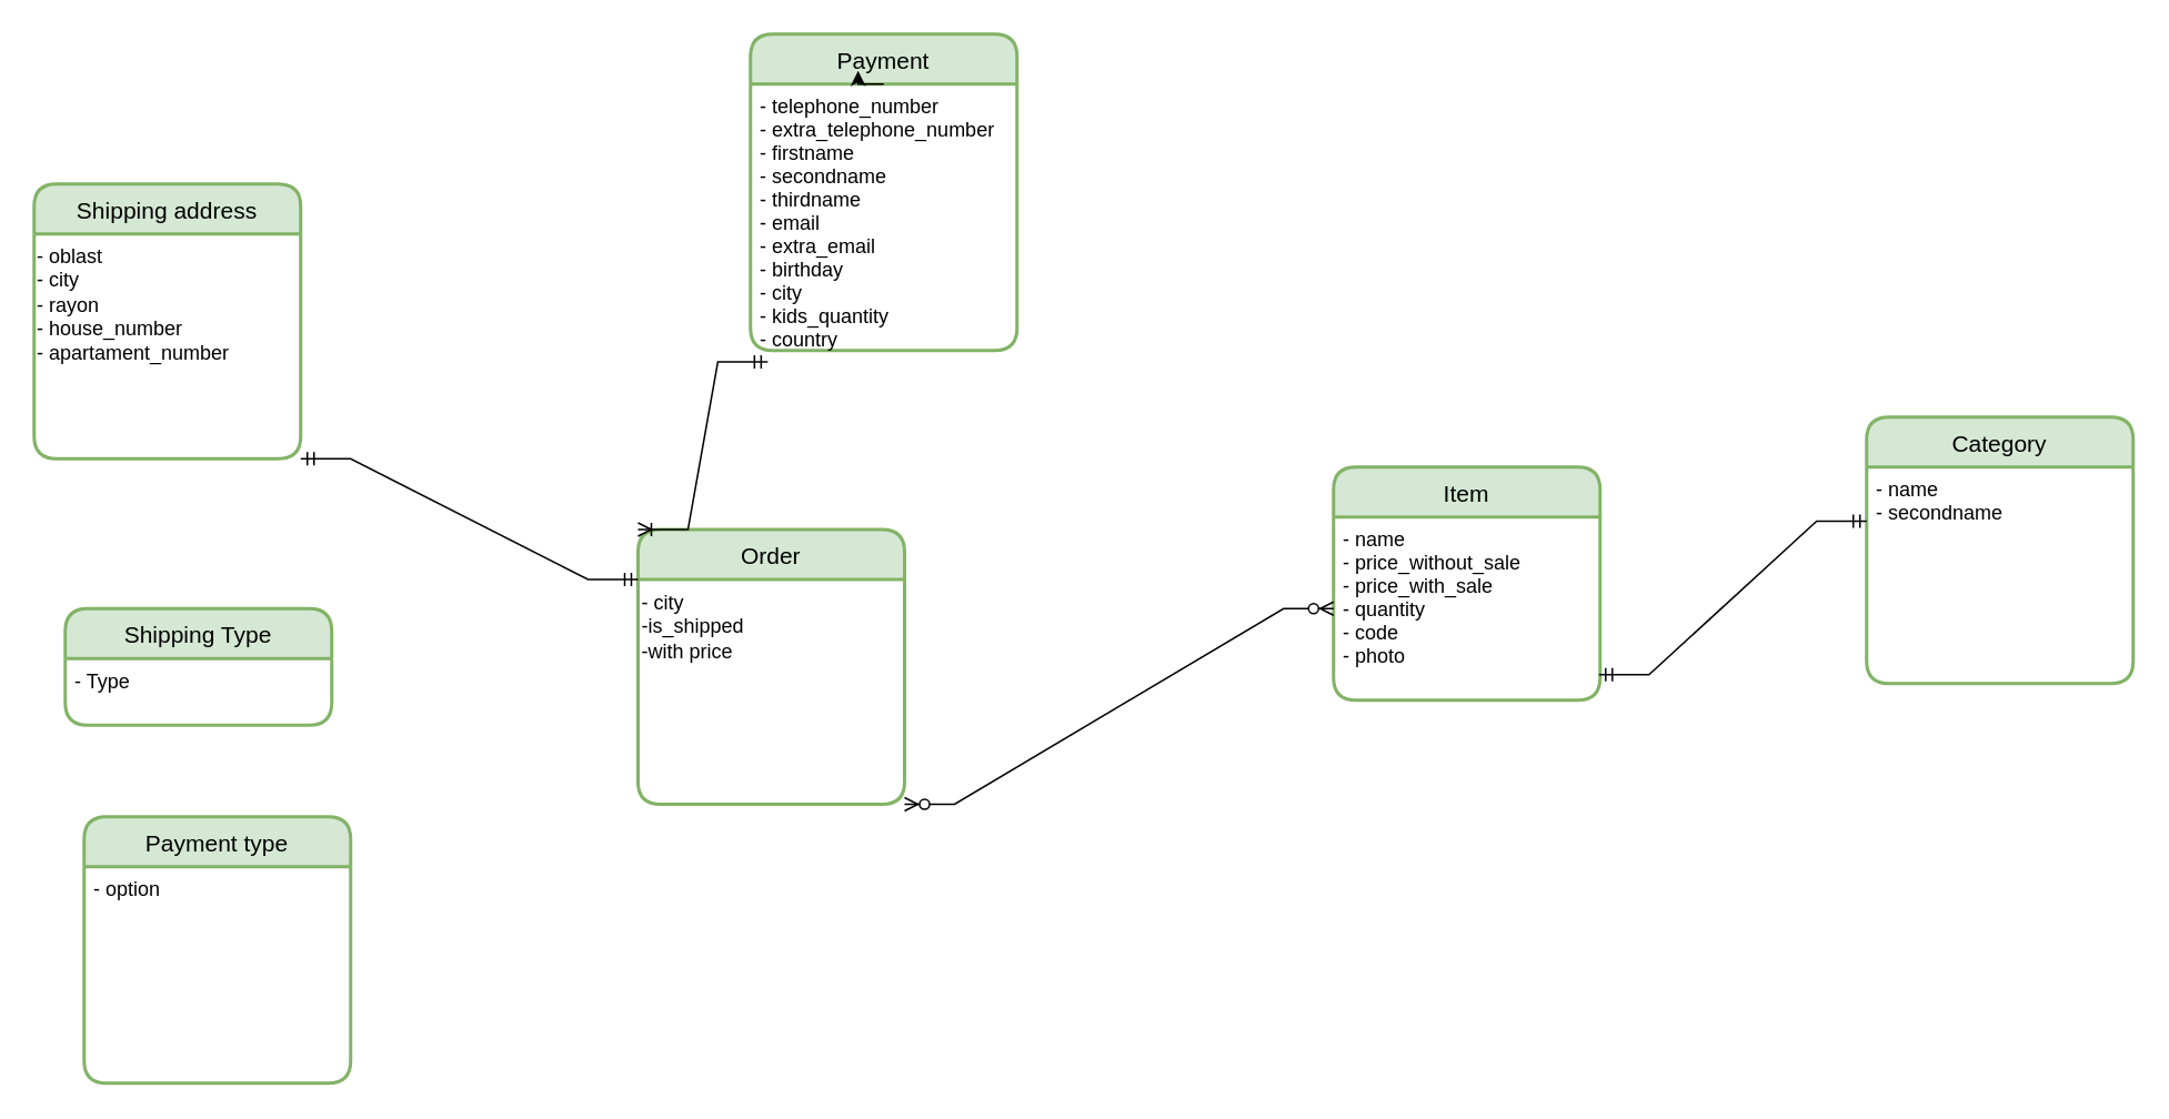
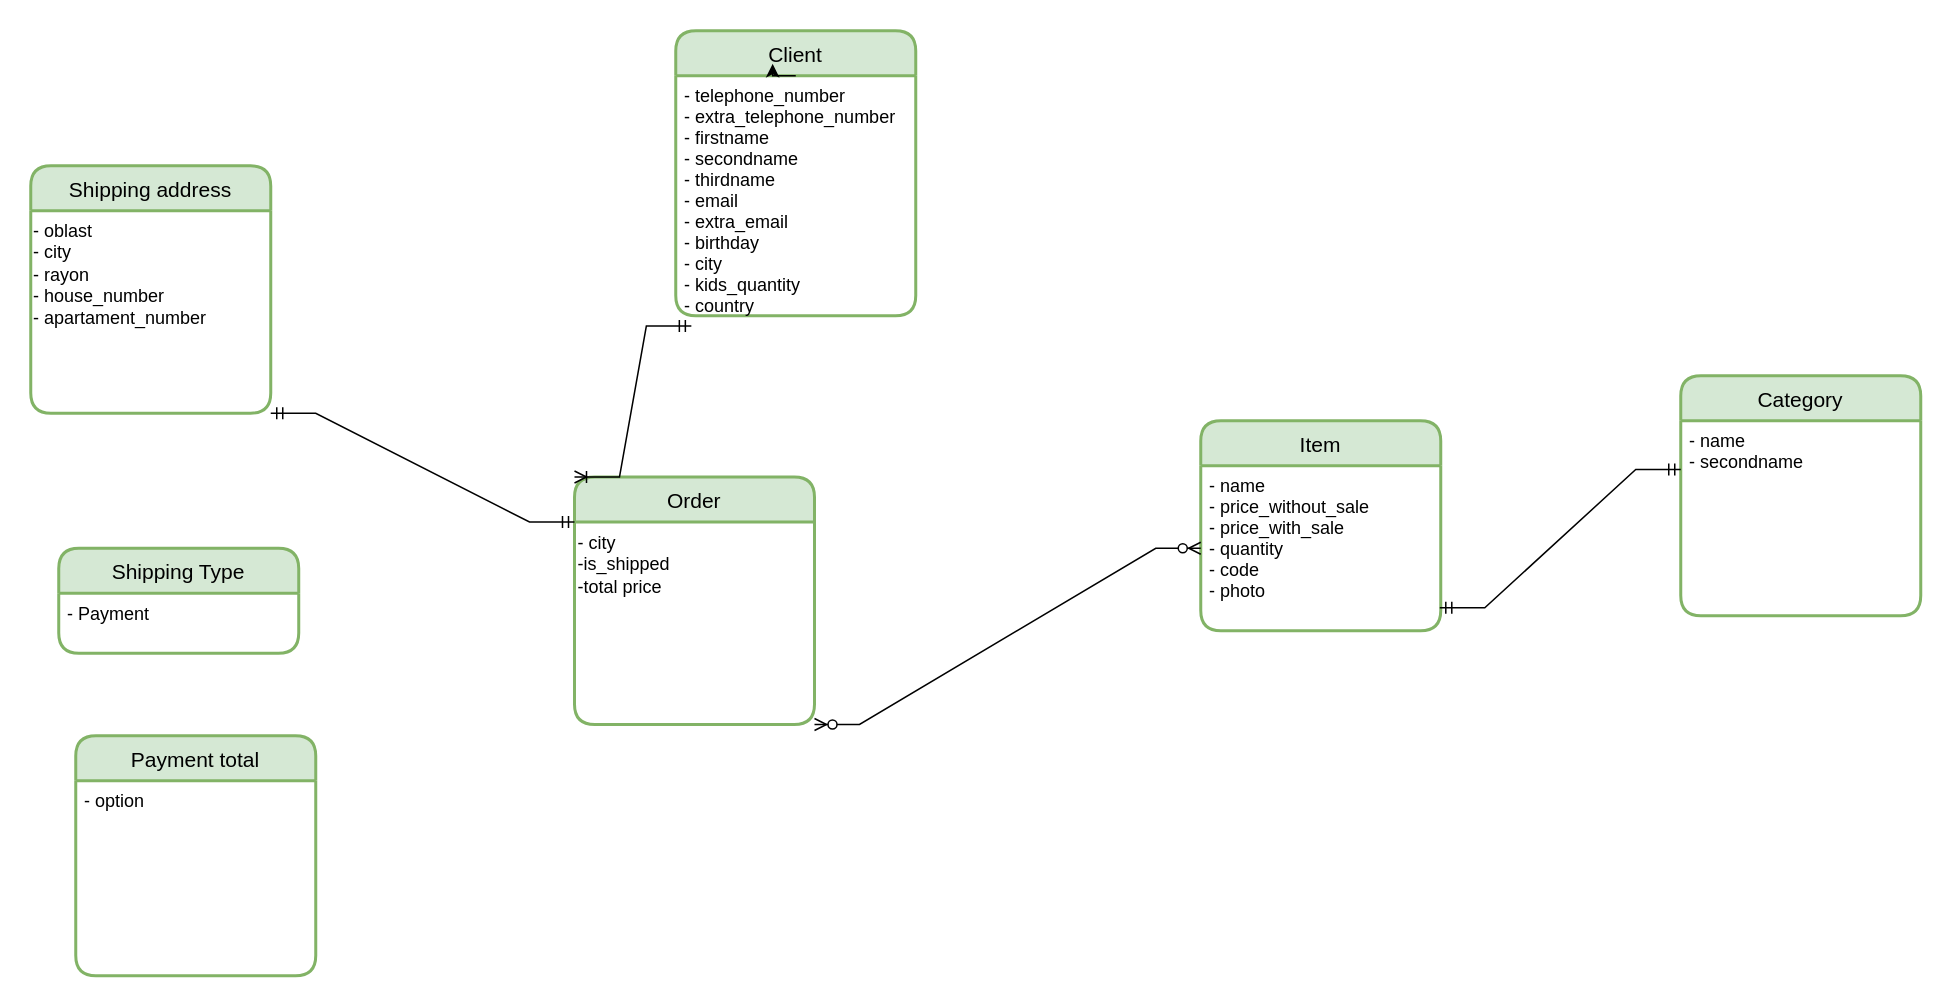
- <mxCell id="2" value="Payment" style="swimlane;childLayout=stackLayout;horizontal=1;startSize=30;horizontalStack=0;rounded=1;fontSize=14;fontStyle=0;strokeWidth=2;resizeParent=0;resizeLast=1;shadow=0;dashed=0;align=center;fillColor=#d5e8d4;strokeColor=#82b366;" vertex="1" parent="1"><mxGeometry x="450" y="20" width="160" height="190" as="geometry" /></mxCell>
+ <mxCell id="2" value="Client" style="swimlane;childLayout=stackLayout;horizontal=1;startSize=30;horizontalStack=0;rounded=1;fontSize=14;fontStyle=0;strokeWidth=2;resizeParent=0;resizeLast=1;shadow=0;dashed=0;align=center;fillColor=#d5e8d4;strokeColor=#82b366;" vertex="1" parent="1"><mxGeometry x="450" y="20" width="160" height="190" as="geometry" /></mxCell>
- <mxCell id="9" value="- city&lt;br&gt;-is_shipped&lt;br&gt;-with price&lt;br&gt;" style="text;whiteSpace=wrap;html=1;" vertex="1" parent="8"><mxGeometry y="30" width="160" height="135" as="geometry" /></mxCell>
+ <mxCell id="9" value="- city&lt;br&gt;-is_shipped&lt;br&gt;-total price&lt;br&gt;" style="text;whiteSpace=wrap;html=1;" vertex="1" parent="8"><mxGeometry y="30" width="160" height="135" as="geometry" /></mxCell>
- <mxCell id="11" value="- Type" style="align=left;strokeColor=none;fillColor=none;spacingLeft=4;fontSize=12;verticalAlign=top;resizable=0;rotatable=0;part=1;" vertex="1" parent="10"><mxGeometry y="30" width="160" height="40" as="geometry" /></mxCell>
+ <mxCell id="11" value="- Payment" style="align=left;strokeColor=none;fillColor=none;spacingLeft=4;fontSize=12;verticalAlign=top;resizable=0;rotatable=0;part=1;" vertex="1" parent="10"><mxGeometry y="30" width="160" height="40" as="geometry" /></mxCell>
- <mxCell id="12" value="Payment type" style="swimlane;childLayout=stackLayout;horizontal=1;startSize=30;horizontalStack=0;rounded=1;fontSize=14;fontStyle=0;strokeWidth=2;resizeParent=0;resizeLast=1;shadow=0;dashed=0;align=center;fillColor=#d5e8d4;strokeColor=#82b366;" vertex="1" parent="1"><mxGeometry x="50" y="490" width="160" height="160" as="geometry" /></mxCell>
+ <mxCell id="12" value="Payment total" style="swimlane;childLayout=stackLayout;horizontal=1;startSize=30;horizontalStack=0;rounded=1;fontSize=14;fontStyle=0;strokeWidth=2;resizeParent=0;resizeLast=1;shadow=0;dashed=0;align=center;fillColor=#d5e8d4;strokeColor=#82b366;" vertex="1" parent="1"><mxGeometry x="50" y="490" width="160" height="160" as="geometry" /></mxCell>
